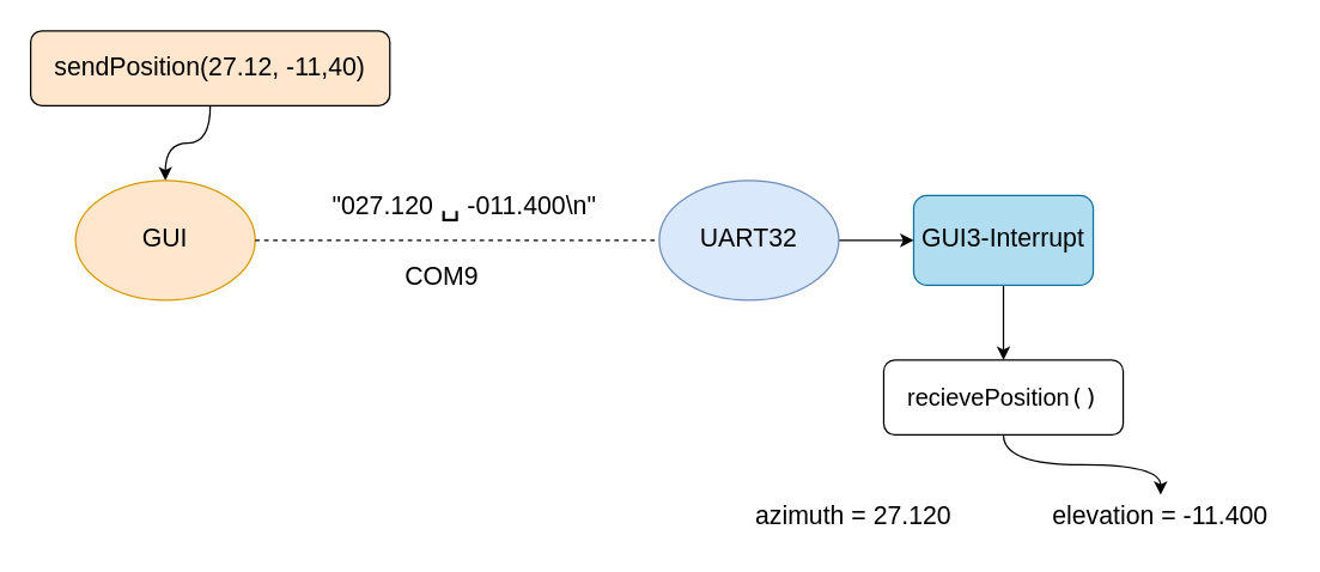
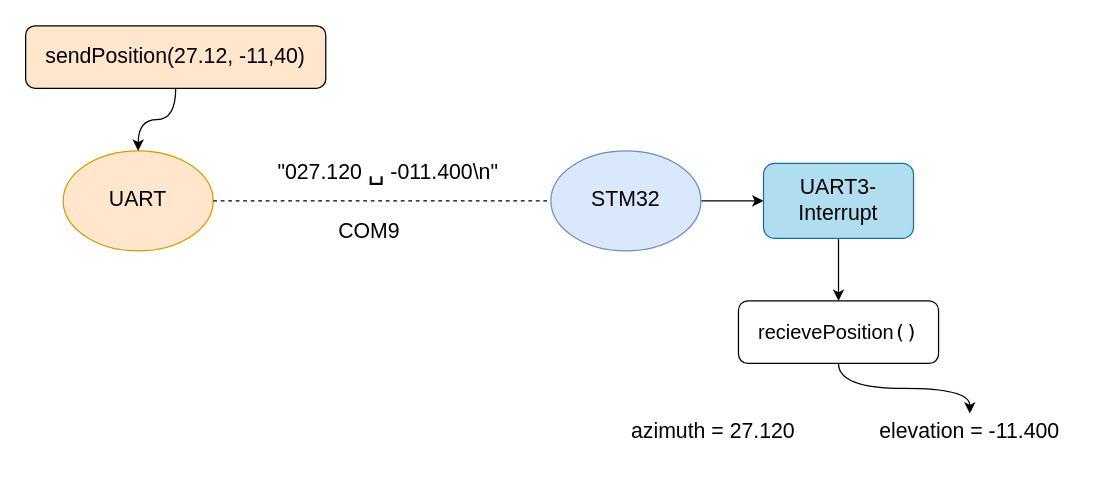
- <mxCell id="2" value="&lt;font style=&quot;font-size: 17px;&quot;&gt;GUI&lt;/font&gt;" style="ellipse;whiteSpace=wrap;html=1;fillColor=#ffe6cc;strokeColor=#d79b00;" vertex="1" parent="1"><mxGeometry x="50" y="120" width="120" height="80" as="geometry" /></mxCell>
+ <mxCell id="2" value="&lt;font style=&quot;font-size: 17px;&quot;&gt;UART&lt;/font&gt;" style="ellipse;whiteSpace=wrap;html=1;fillColor=#ffe6cc;strokeColor=#d79b00;" vertex="1" parent="1"><mxGeometry x="50" y="120" width="120" height="80" as="geometry" /></mxCell>
- <mxCell id="4" value="&lt;font style=&quot;font-size: 17px;&quot;&gt;UART32&lt;/font&gt;" style="ellipse;whiteSpace=wrap;html=1;fillColor=#dae8fc;strokeColor=#6c8ebf;" vertex="1" parent="1"><mxGeometry x="440" y="120" width="120" height="80" as="geometry" /></mxCell>
+ <mxCell id="4" value="&lt;font style=&quot;font-size: 17px;&quot;&gt;STM32&lt;/font&gt;" style="ellipse;whiteSpace=wrap;html=1;fillColor=#dae8fc;strokeColor=#6c8ebf;" vertex="1" parent="1"><mxGeometry x="440" y="120" width="120" height="80" as="geometry" /></mxCell>
- <mxCell id="11" value="&lt;font style=&quot;font-size: 17px;&quot;&gt;GUI3-Interrupt&lt;/font&gt;" style="rounded=1;whiteSpace=wrap;html=1;fillColor=#b1ddf0;strokeColor=#10739e;" vertex="1" parent="1"><mxGeometry x="610" y="130" width="120" height="60" as="geometry" /></mxCell>
+ <mxCell id="11" value="&lt;font style=&quot;font-size: 17px;&quot;&gt;UART3-Interrupt&lt;/font&gt;" style="rounded=1;whiteSpace=wrap;html=1;fillColor=#b1ddf0;strokeColor=#10739e;" vertex="1" parent="1"><mxGeometry x="610" y="130" width="120" height="60" as="geometry" /></mxCell>
